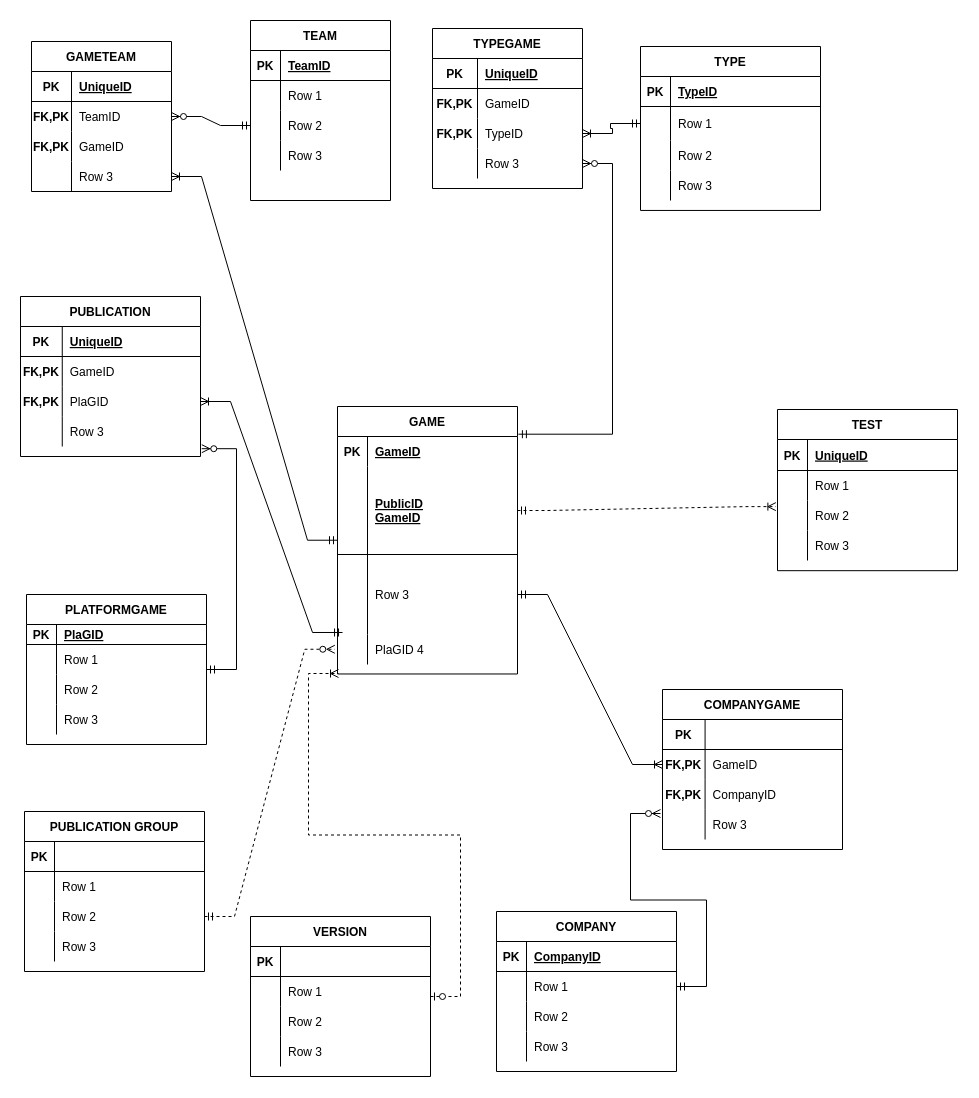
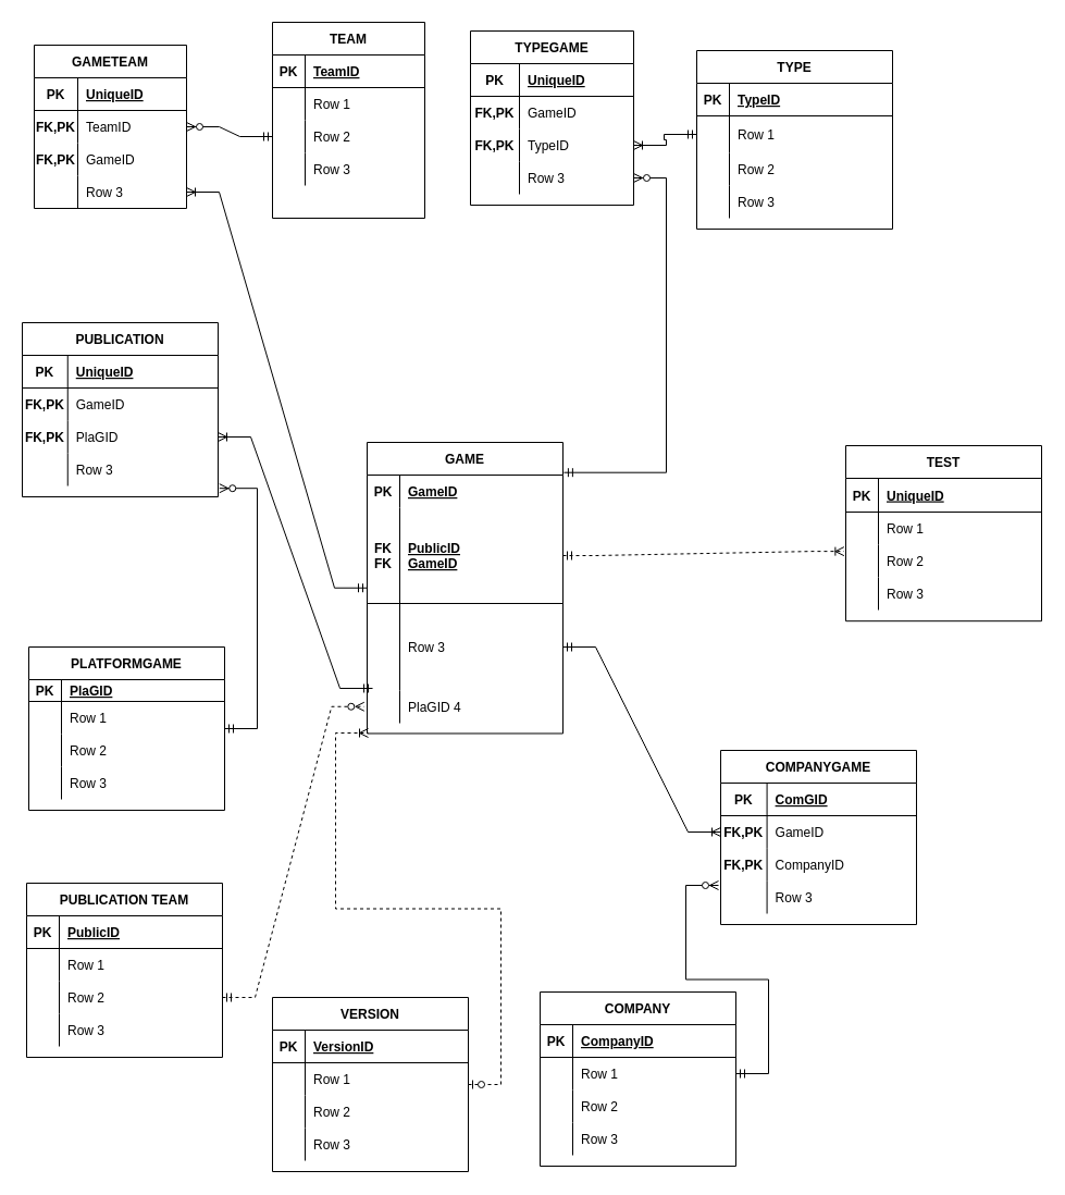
+ <mxCell id="20" value="FK&#10;FK" style="shape=partialRectangle;connectable=0;fillColor=none;top=0;left=0;bottom=0;right=0;fontStyle=1;overflow=hidden;" vertex="1" parent="19"><mxGeometry width="30" height="88" as="geometry"><mxRectangle width="30" height="88" as="alternateBounds" /></mxGeometry></mxCell>
+ <mxCell id="130" value="ComGID" style="shape=partialRectangle;connectable=0;fillColor=none;top=0;left=0;bottom=0;right=0;align=left;spacingLeft=6;fontStyle=5;overflow=hidden;" vertex="1" parent="128"><mxGeometry x="42.586" width="137.414" height="30" as="geometry"><mxRectangle width="137.414" height="30" as="alternateBounds" /></mxGeometry></mxCell>
- <mxCell id="99" value="PUBLICATION GROUP" style="shape=table;startSize=30;container=1;collapsible=1;childLayout=tableLayout;fixedRows=1;rowLines=0;fontStyle=1;align=center;resizeLast=1;" vertex="1" parent="1"><mxGeometry x="24" y="811" width="180" height="160" as="geometry" /></mxCell>
+ <mxCell id="99" value="PUBLICATION TEAM" style="shape=table;startSize=30;container=1;collapsible=1;childLayout=tableLayout;fixedRows=1;rowLines=0;fontStyle=1;align=center;resizeLast=1;" vertex="1" parent="1"><mxGeometry x="24" y="811" width="180" height="160" as="geometry" /></mxCell>
+ <mxCell id="102" value="PublicID" style="shape=partialRectangle;connectable=0;fillColor=none;top=0;left=0;bottom=0;right=0;align=left;spacingLeft=6;fontStyle=5;overflow=hidden;" vertex="1" parent="100"><mxGeometry x="30" width="150" height="30" as="geometry"><mxRectangle width="150" height="30" as="alternateBounds" /></mxGeometry></mxCell>
+ <mxCell id="116" value="VersionID" style="shape=partialRectangle;connectable=0;fillColor=none;top=0;left=0;bottom=0;right=0;align=left;spacingLeft=6;fontStyle=5;overflow=hidden;" vertex="1" parent="114"><mxGeometry x="30" width="150" height="30" as="geometry"><mxRectangle width="150" height="30" as="alternateBounds" /></mxGeometry></mxCell>
